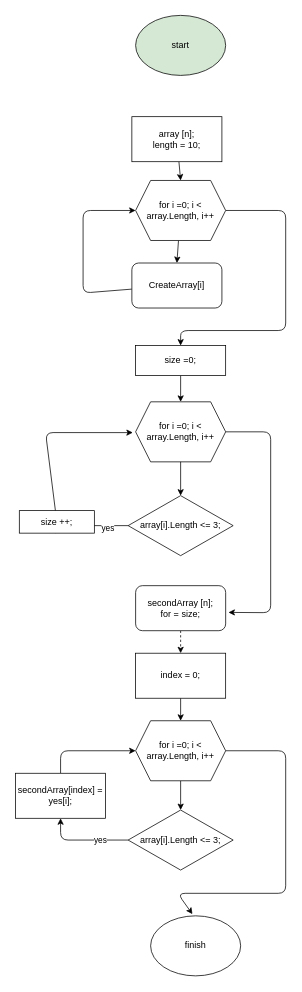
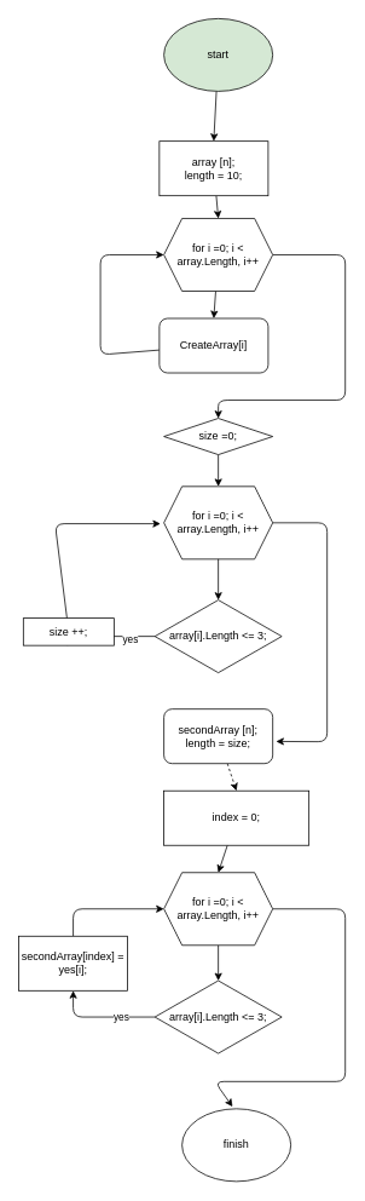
+ <mxCell id="2" style="edgeStyle=none;html=1;entryX=0.5;entryY=0;entryDx=0;entryDy=0;" edge="1" parent="1" source="3" target="5"><mxGeometry relative="1" as="geometry" /></mxCell>
- <mxCell id="21" value="size =0;" style="rounded=0;whiteSpace=wrap;html=1;" vertex="1" parent="1"><mxGeometry x="180" y="460" width="120" height="40" as="geometry" /></mxCell>
+ <mxCell id="21" value="size =0;" style="rhombus;whiteSpace=wrap;html=1;" vertex="1" parent="1"><mxGeometry x="180" y="460" width="120" height="40" as="geometry" /></mxCell>
- <mxCell id="23" value="secondArray [n];&lt;br&gt;for = size;" style="rounded=1;whiteSpace=wrap;html=1;" vertex="1" parent="1"><mxGeometry x="180" y="780" width="120" height="60" as="geometry" /></mxCell>
+ <mxCell id="23" value="secondArray [n];&lt;br&gt;length = size;" style="rounded=1;whiteSpace=wrap;html=1;" vertex="1" parent="1"><mxGeometry x="180" y="780" width="120" height="60" as="geometry" /></mxCell>
- <mxCell id="28" value="index = 0;" style="rounded=0;whiteSpace=wrap;html=1;" vertex="1" parent="1"><mxGeometry x="180" y="870" width="120" height="60" as="geometry" /></mxCell>
+ <mxCell id="28" value="index = 0;" style="rounded=0;whiteSpace=wrap;html=1;" vertex="1" parent="1"><mxGeometry x="180" y="870" width="160" height="60" as="geometry" /></mxCell>
